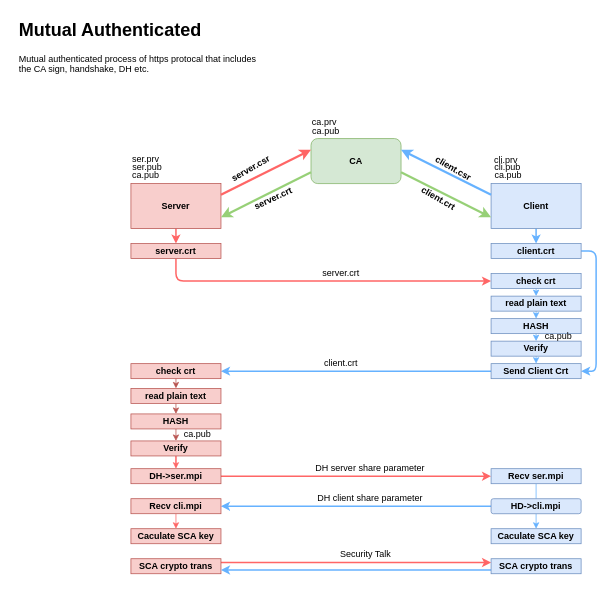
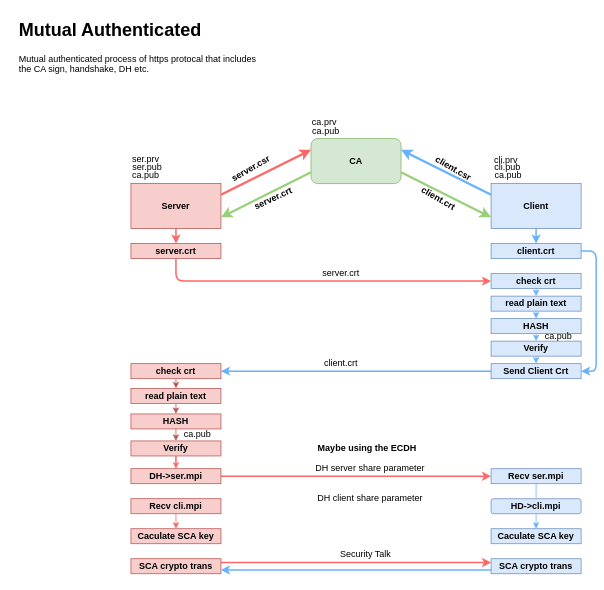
+ <mxCell id="68" value="Maybe using the ECDH" style="text;html=1;strokeColor=none;fillColor=none;align=center;verticalAlign=middle;whiteSpace=wrap;rounded=0;fontStyle=1" vertex="1" parent="1"><mxGeometry x="409" y="587" width="160" height="20" as="geometry" /></mxCell>
- <mxCell id="53" style="edgeStyle=orthogonalEdgeStyle;rounded=1;orthogonalLoop=1;jettySize=auto;html=1;exitX=0;exitY=0.5;exitDx=0;exitDy=0;entryX=1;entryY=0.5;entryDx=0;entryDy=0;strokeWidth=2;strokeColor=#66B2FF;" edge="1" parent="1" source="55" target="57"><mxGeometry relative="1" as="geometry" /></mxCell>
